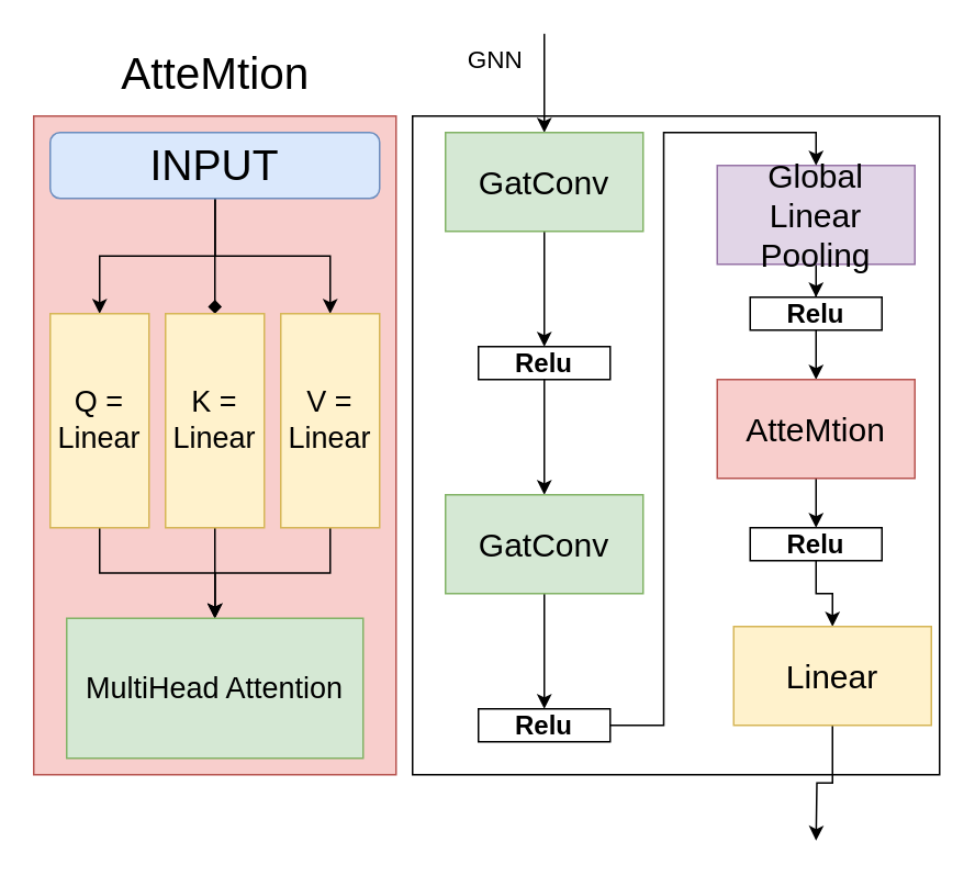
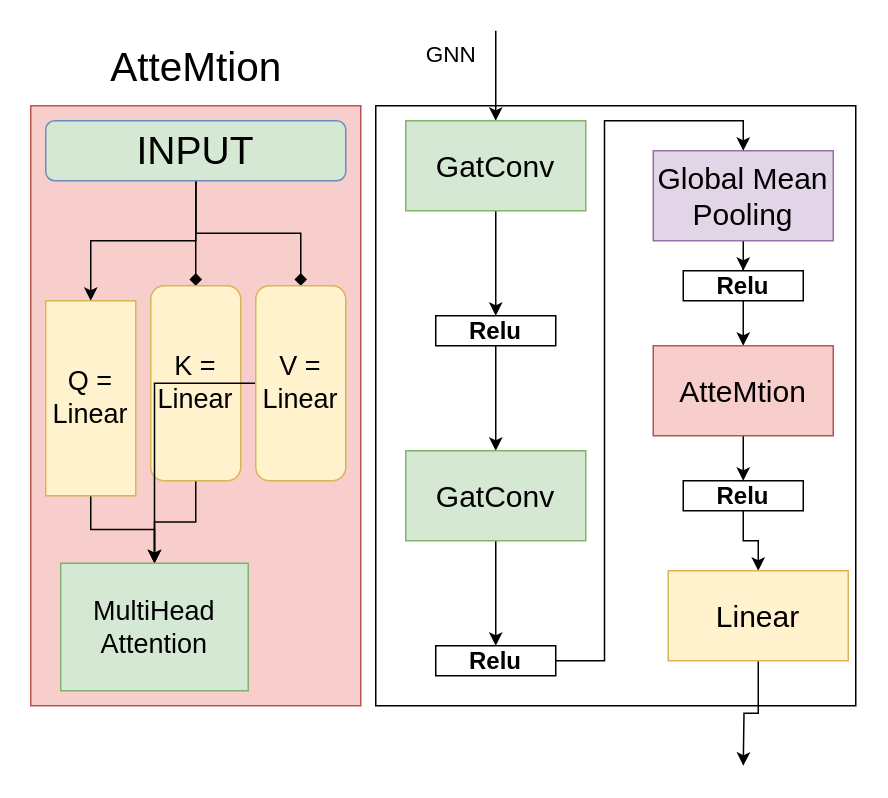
- <mxCell id="6" value="&lt;font style=&quot;font-size: 26px;&quot;&gt;INPUT&lt;/font&gt;" style="rounded=1;whiteSpace=wrap;html=1;fillColor=#dae8fc;strokeColor=#6c8ebf;" vertex="1" parent="1"><mxGeometry x="30" y="80" width="200" height="40" as="geometry" /></mxCell>
+ <mxCell id="6" value="&lt;font style=&quot;font-size: 26px;&quot;&gt;INPUT&lt;/font&gt;" style="rounded=1;whiteSpace=wrap;html=1;fillColor=#d5e8d4;strokeColor=#6c8ebf;" vertex="1" parent="1"><mxGeometry x="30" y="80" width="200" height="40" as="geometry" /></mxCell>
- <mxCell id="26" value="&lt;font style=&quot;font-size: 20px;&quot;&gt;Global Linear Pooling&lt;/font&gt;" style="rounded=0;whiteSpace=wrap;html=1;fillColor=#e1d5e7;strokeColor=#9673a6;" vertex="1" parent="1"><mxGeometry x="435" y="100" width="120" height="60" as="geometry" /></mxCell>
+ <mxCell id="26" value="&lt;font style=&quot;font-size: 20px;&quot;&gt;Global Mean Pooling&lt;/font&gt;" style="rounded=0;whiteSpace=wrap;html=1;fillColor=#e1d5e7;strokeColor=#9673a6;" vertex="1" parent="1"><mxGeometry x="435" y="100" width="120" height="60" as="geometry" /></mxCell>
- <mxCell id="5" style="edgeStyle=orthogonalEdgeStyle;rounded=0;orthogonalLoop=1;jettySize=auto;html=1;" edge="1" parent="1" source="6" target="12"><mxGeometry relative="1" as="geometry" /></mxCell>
+ <mxCell id="5" style="edgeStyle=orthogonalEdgeStyle;rounded=0;orthogonalLoop=1;jettySize=auto;html=1;endArrow=diamond;" edge="1" parent="1" source="6" target="12"><mxGeometry relative="1" as="geometry" /></mxCell>
- <mxCell id="8" value="&lt;font style=&quot;font-size: 18px;&quot;&gt;Q = &lt;/font&gt;&lt;br&gt;&lt;div&gt;&lt;font style=&quot;font-size: 18px;&quot;&gt;Linear&lt;/font&gt;&lt;/div&gt;" style="rounded=0;whiteSpace=wrap;html=1;fillColor=#fff2cc;strokeColor=#d6b656;" vertex="1" parent="1"><mxGeometry x="30" y="190" width="60" height="130" as="geometry" /></mxCell>
+ <mxCell id="8" value="&lt;font style=&quot;font-size: 18px;&quot;&gt;Q = &lt;/font&gt;&lt;br&gt;&lt;div&gt;&lt;font style=&quot;font-size: 18px;&quot;&gt;Linear&lt;/font&gt;&lt;/div&gt;" style="rounded=0;whiteSpace=wrap;html=1;fillColor=#fff2cc;strokeColor=#d6b656;" vertex="1" parent="1"><mxGeometry x="30" y="200" width="60" height="130" as="geometry" /></mxCell>
- <mxCell id="10" value="&lt;div&gt;&lt;font style=&quot;font-size: 18px;&quot;&gt;K = &lt;/font&gt;&lt;/div&gt;&lt;div&gt;&lt;font style=&quot;font-size: 18px;&quot;&gt;Linear&lt;/font&gt;&lt;/div&gt;" style="rounded=0;whiteSpace=wrap;html=1;fillColor=#fff2cc;strokeColor=#d6b656;" vertex="1" parent="1"><mxGeometry x="100" y="190" width="60" height="130" as="geometry" /></mxCell>
+ <mxCell id="10" value="&lt;div&gt;&lt;font style=&quot;font-size: 18px;&quot;&gt;K = &lt;/font&gt;&lt;/div&gt;&lt;div&gt;&lt;font style=&quot;font-size: 18px;&quot;&gt;Linear&lt;/font&gt;&lt;/div&gt;" style="whiteSpace=wrap;html=1;fillColor=#fff2cc;strokeColor=#d6b656;rounded=1;" vertex="1" parent="1"><mxGeometry x="100" y="190" width="60" height="130" as="geometry" /></mxCell>
- <mxCell id="12" value="&lt;font style=&quot;font-size: 18px;&quot;&gt;V = &lt;/font&gt;&lt;br&gt;&lt;div&gt;&lt;font style=&quot;font-size: 18px;&quot;&gt;Linear&lt;/font&gt;&lt;/div&gt;" style="rounded=0;whiteSpace=wrap;html=1;fillColor=#fff2cc;strokeColor=#d6b656;" vertex="1" parent="1"><mxGeometry x="170" y="190" width="60" height="130" as="geometry" /></mxCell>
+ <mxCell id="12" value="&lt;font style=&quot;font-size: 18px;&quot;&gt;V = &lt;/font&gt;&lt;br&gt;&lt;div&gt;&lt;font style=&quot;font-size: 18px;&quot;&gt;Linear&lt;/font&gt;&lt;/div&gt;" style="whiteSpace=wrap;html=1;fillColor=#fff2cc;strokeColor=#d6b656;rounded=1;" vertex="1" parent="1"><mxGeometry x="170" y="190" width="60" height="130" as="geometry" /></mxCell>
- <mxCell id="13" value="&lt;font style=&quot;font-size: 18px;&quot;&gt;MultiHead Attention&lt;/font&gt;" style="rounded=0;whiteSpace=wrap;html=1;fillColor=#d5e8d4;strokeColor=#82b366;" vertex="1" parent="1"><mxGeometry x="40" y="375" width="180" height="85" as="geometry" /></mxCell>
+ <mxCell id="13" value="&lt;font style=&quot;font-size: 18px;&quot;&gt;MultiHead Attention&lt;/font&gt;" style="rounded=0;whiteSpace=wrap;html=1;fillColor=#d5e8d4;strokeColor=#82b366;" vertex="1" parent="1"><mxGeometry x="40" y="375" width="125" height="85" as="geometry" /></mxCell>
